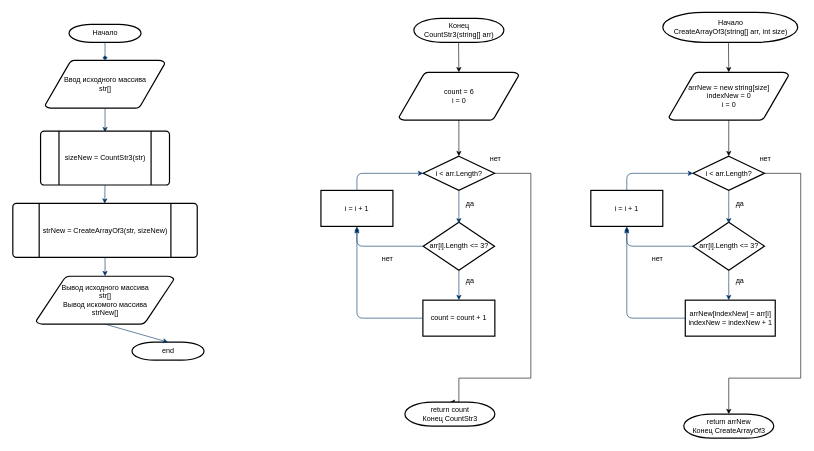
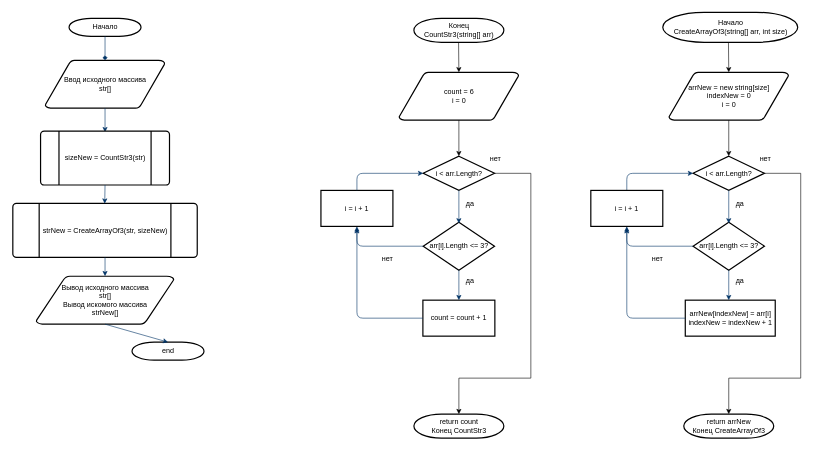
- <mxCell id="2" value="Начало" style="shape=mxgraph.flowchart.terminator;strokeWidth=2;gradientColor=none;gradientDirection=north;fontStyle=0;html=1;" parent="1" vertex="1"><mxGeometry x="114" y="40" width="120" height="30" as="geometry" /></mxCell>
+ <mxCell id="2" value="Начало" style="shape=mxgraph.flowchart.terminator;strokeWidth=2;gradientColor=none;gradientDirection=north;fontStyle=0;html=1;" parent="1" vertex="1"><mxGeometry x="114" y="30" width="120" height="30" as="geometry" /></mxCell>
- <mxCell id="11" value="return count&lt;br&gt;Конец CountStr3" style="shape=mxgraph.flowchart.terminator;strokeWidth=2;gradientColor=none;gradientDirection=north;fontStyle=0;html=1;" vertex="1" parent="1"><mxGeometry x="674" y="670" width="150" height="40" as="geometry" /></mxCell>
+ <mxCell id="11" value="return count&lt;br&gt;Конец CountStr3" style="shape=mxgraph.flowchart.terminator;strokeWidth=2;gradientColor=none;gradientDirection=north;fontStyle=0;html=1;" vertex="1" parent="1"><mxGeometry x="689" y="690" width="150" height="40" as="geometry" /></mxCell>
